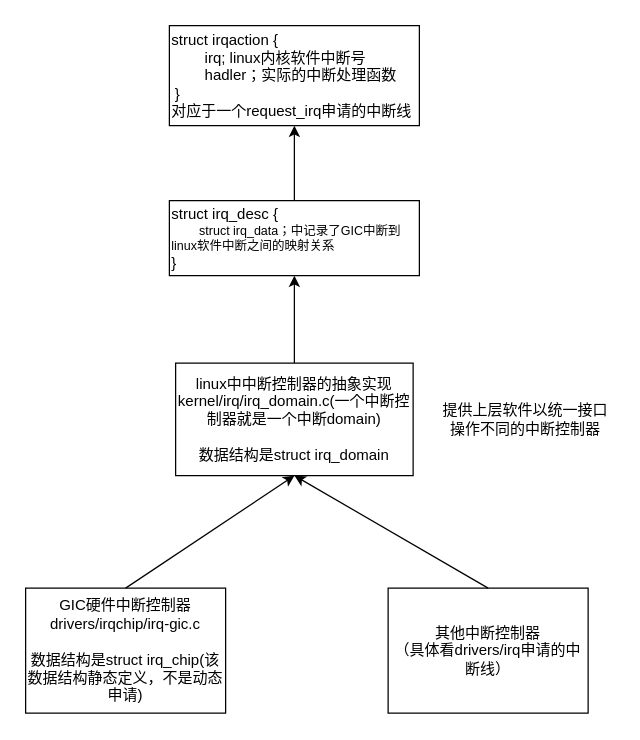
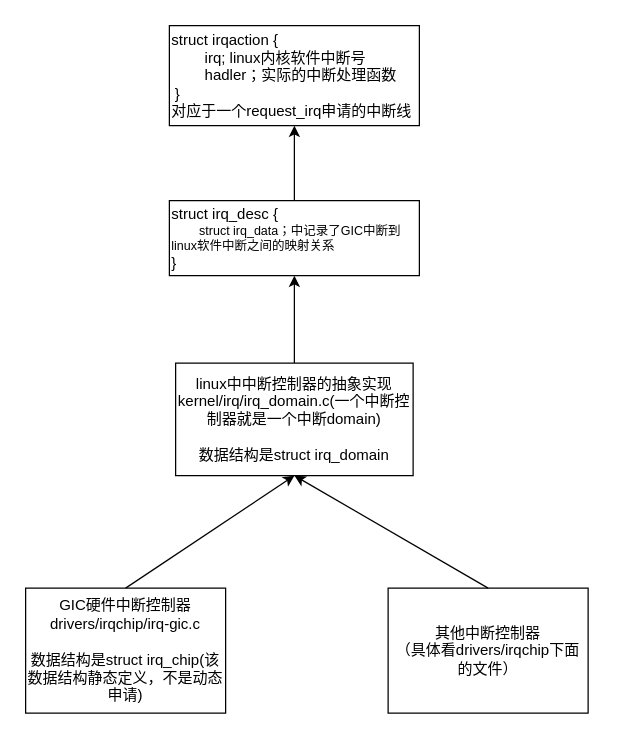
- <mxCell id="10" value="提供上层软件以统一接口操作不同的中断控制器" style="text;html=1;align=center;verticalAlign=middle;whiteSpace=wrap;rounded=0;" vertex="1" parent="1"><mxGeometry x="350" y="320" width="140" height="30" as="geometry" /></mxCell>
- <mxCell id="5" value="其他中断控制器&lt;div&gt;（具体看drivers/irq申请的中断线）&lt;/div&gt;" style="rounded=0;whiteSpace=wrap;html=1;" vertex="1" parent="1"><mxGeometry x="310" y="470" width="160" height="100" as="geometry" /></mxCell>
+ <mxCell id="5" value="其他中断控制器&lt;div&gt;（具体看drivers/irqchip下面的文件）&lt;/div&gt;" style="rounded=0;whiteSpace=wrap;html=1;" vertex="1" parent="1"><mxGeometry x="310" y="470" width="160" height="100" as="geometry" /></mxCell>
